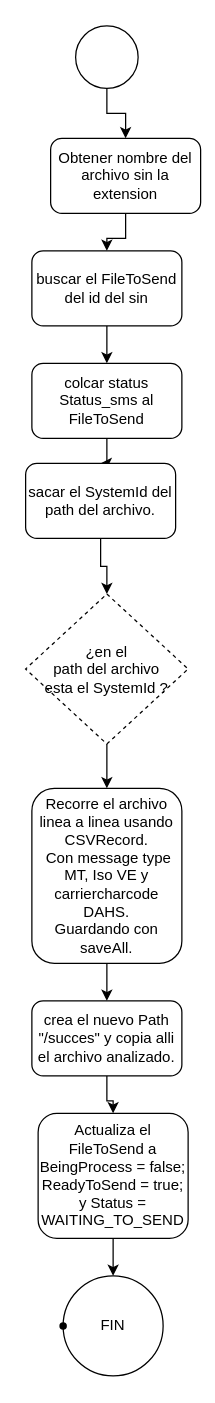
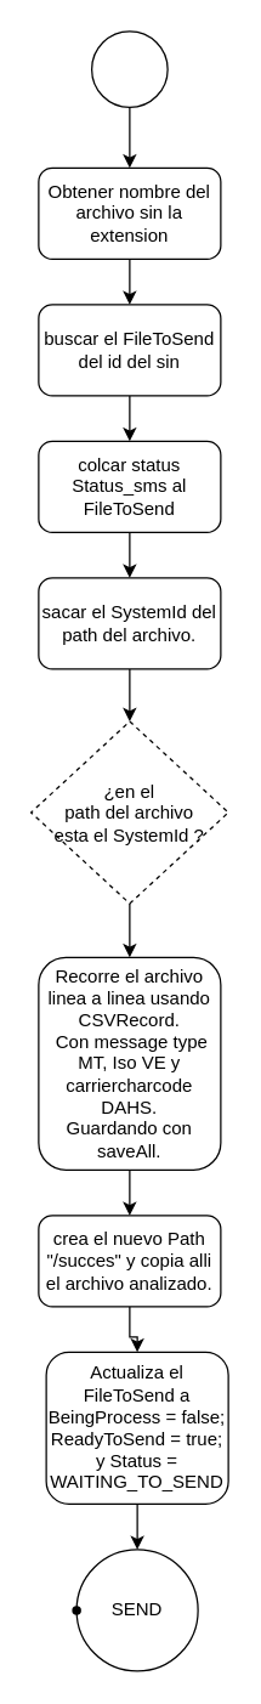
- <mxCell id="5" value="Obtener nombre del archivo sin la extension" style="rounded=1;whiteSpace=wrap;html=1;" parent="1" vertex="1"><mxGeometry x="40" y="110" width="120" height="60" as="geometry" /></mxCell>
+ <mxCell id="5" value="Obtener nombre del archivo sin la extension" style="rounded=1;whiteSpace=wrap;html=1;" parent="1" vertex="1"><mxGeometry x="25" y="110" width="120" height="60" as="geometry" /></mxCell>
- <mxCell id="11" value="sacar el SystemId del path del archivo." style="rounded=1;whiteSpace=wrap;html=1;" parent="1" vertex="1"><mxGeometry x="20" y="370" width="120" height="60" as="geometry" /></mxCell>
+ <mxCell id="11" value="sacar el SystemId del path del archivo." style="rounded=1;whiteSpace=wrap;html=1;" parent="1" vertex="1"><mxGeometry x="25" y="380" width="120" height="60" as="geometry" /></mxCell>
- <mxCell id="20" value="FIN" style="ellipse;whiteSpace=wrap;html=1;aspect=fixed;" parent="1" vertex="1"><mxGeometry x="50" y="1020" width="80" height="80" as="geometry" /></mxCell>
+ <mxCell id="20" value="SEND" style="ellipse;whiteSpace=wrap;html=1;aspect=fixed;" parent="1" vertex="1"><mxGeometry x="50" y="1020" width="80" height="80" as="geometry" /></mxCell>
